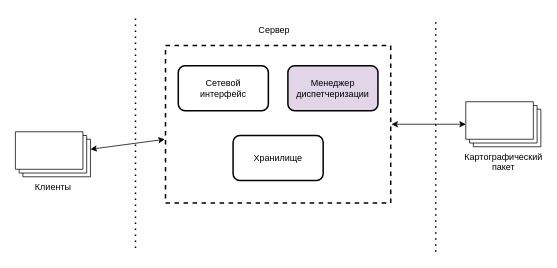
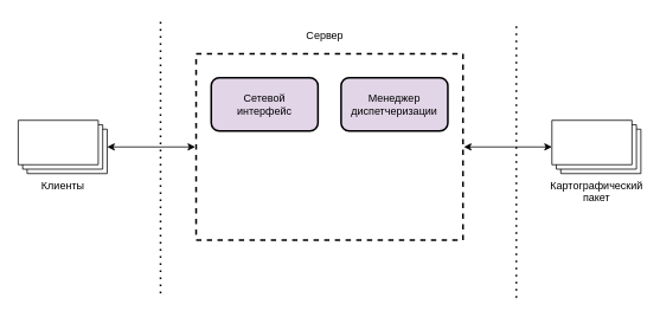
- <mxCell id="7" value="&lt;div&gt;Сетевой &lt;br&gt;&lt;/div&gt;&lt;div&gt;интерфейс&lt;/div&gt;" style="rounded=1;whiteSpace=wrap;html=1;strokeWidth=2;" vertex="1" parent="1"><mxGeometry x="237" y="87" width="120" height="60" as="geometry" /></mxCell>
+ <mxCell id="7" value="&lt;div&gt;Сетевой &lt;br&gt;&lt;/div&gt;&lt;div&gt;интерфейс&lt;/div&gt;" style="rounded=1;whiteSpace=wrap;html=1;strokeWidth=2;fillColor=#e1d5e7;" vertex="1" parent="1"><mxGeometry x="237" y="87" width="120" height="60" as="geometry" /></mxCell>
- <mxCell id="2" value="Клиенты" style="verticalLabelPosition=bottom;verticalAlign=top;html=1;shape=mxgraph.basic.layered_rect;dx=10;outlineConnect=0;" vertex="1" parent="1"><mxGeometry x="20" y="175" width="100" height="60" as="geometry" /></mxCell>
+ <mxCell id="2" value="Клиенты" style="verticalLabelPosition=bottom;verticalAlign=top;html=1;shape=mxgraph.basic.layered_rect;dx=10;outlineConnect=0;" vertex="1" parent="1"><mxGeometry x="20" y="135" width="100" height="60" as="geometry" /></mxCell>
- <mxCell id="8" value="Хранилище" style="rounded=1;whiteSpace=wrap;html=1;strokeWidth=2;" vertex="1" parent="1"><mxGeometry x="310" y="180" width="120" height="60" as="geometry" /></mxCell>
